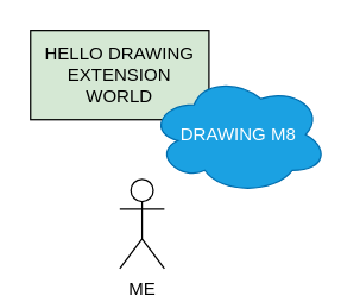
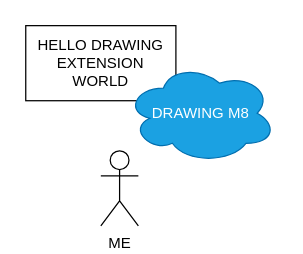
- <mxCell id="2" value="HELLO DRAWING EXTENSION &lt;br&gt;WORLD" style="rounded=0;whiteSpace=wrap;html=1;fillColor=#d5e8d4;" vertex="1" parent="1"><mxGeometry x="20" y="20" width="120" height="60" as="geometry" /></mxCell>
+ <mxCell id="2" value="HELLO DRAWING EXTENSION &lt;br&gt;WORLD" style="rounded=0;whiteSpace=wrap;html=1;" vertex="1" parent="1"><mxGeometry x="20" y="20" width="120" height="60" as="geometry" /></mxCell>
